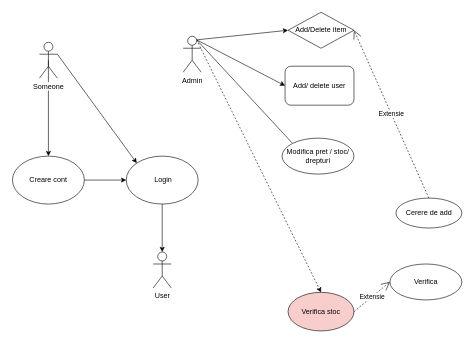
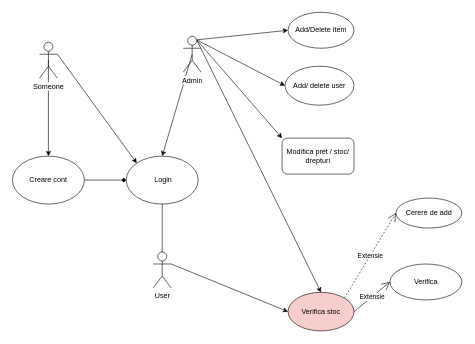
- <mxCell id="10" value="Add/Delete item" style="rhombus;whiteSpace=wrap;html=1;" vertex="1" parent="1"><mxGeometry x="479.86" y="20" width="110" height="60" as="geometry" /></mxCell>
+ <mxCell id="10" value="Add/Delete item" style="ellipse;whiteSpace=wrap;html=1;" vertex="1" parent="1"><mxGeometry x="479.86" y="20" width="110" height="60" as="geometry" /></mxCell>
- <mxCell id="12" value="Add/ delete user" style="whiteSpace=wrap;html=1;rounded=1;" vertex="1" parent="1"><mxGeometry x="474.86" y="110" width="115" height="65" as="geometry" /></mxCell>
+ <mxCell id="12" value="Add/ delete user" style="ellipse;whiteSpace=wrap;html=1;" vertex="1" parent="1"><mxGeometry x="474.86" y="110" width="115" height="65" as="geometry" /></mxCell>
- <mxCell id="5" style="edgeStyle=none;rounded=0;orthogonalLoop=1;jettySize=auto;html=1;exitX=0.75;exitY=0.1;exitDx=0;exitDy=0;exitPerimeter=0;entryX=0;entryY=0;entryDx=0;entryDy=0;endArrow=none;" edge="1" parent="1" source="7" target="15"><mxGeometry relative="1" as="geometry" /></mxCell>
+ <mxCell id="5" style="edgeStyle=none;rounded=0;orthogonalLoop=1;jettySize=auto;html=1;exitX=0.75;exitY=0.1;exitDx=0;exitDy=0;exitPerimeter=0;entryX=0;entryY=0;entryDx=0;entryDy=0;" edge="1" parent="1" source="7" target="15"><mxGeometry relative="1" as="geometry" /></mxCell>
- <mxCell id="23" value="Extensie" style="endArrow=open;endSize=12;dashed=1;html=1;entryX=1;entryY=0.5;entryDx=0;entryDy=0;exitX=0.5;exitY=0;exitDx=0;exitDy=0;" edge="1" parent="1" source="14" target="10"><mxGeometry width="160" relative="1" as="geometry"><mxPoint x="709.72" y="330" as="sourcePoint" /><mxPoint x="869.72" y="330" as="targetPoint" /></mxGeometry></mxCell>
+ <mxCell id="2" style="edgeStyle=none;rounded=0;orthogonalLoop=1;jettySize=auto;html=1;exitX=0.5;exitY=0.5;exitDx=0;exitDy=0;exitPerimeter=0;entryX=0.5;entryY=0;entryDx=0;entryDy=0;" edge="1" parent="1" source="7" target="20"><mxGeometry relative="1" as="geometry" /></mxCell>
- <mxCell id="15" value="Modifica pret / stoc/ drepturi" style="ellipse;whiteSpace=wrap;html=1;" vertex="1" parent="1"><mxGeometry x="469.86" y="230" width="120" height="60" as="geometry" /></mxCell>
+ <mxCell id="15" value="Modifica pret / stoc/ drepturi" style="whiteSpace=wrap;html=1;rounded=1;" vertex="1" parent="1"><mxGeometry x="469.86" y="230" width="120" height="60" as="geometry" /></mxCell>
- <mxCell id="6" style="edgeStyle=none;rounded=0;orthogonalLoop=1;jettySize=auto;html=1;exitX=0.75;exitY=0.1;exitDx=0;exitDy=0;exitPerimeter=0;entryX=0.5;entryY=0;entryDx=0;entryDy=0;dashed=1;" edge="1" parent="1" source="7" target="11"><mxGeometry relative="1" as="geometry" /></mxCell>
+ <mxCell id="6" style="edgeStyle=none;rounded=0;orthogonalLoop=1;jettySize=auto;html=1;exitX=0.75;exitY=0.1;exitDx=0;exitDy=0;exitPerimeter=0;entryX=0.5;entryY=0;entryDx=0;entryDy=0;" edge="1" parent="1" source="7" target="11"><mxGeometry relative="1" as="geometry" /></mxCell>
- <mxCell id="24" style="edgeStyle=none;rounded=0;orthogonalLoop=1;jettySize=auto;html=1;exitX=1;exitY=0.5;exitDx=0;exitDy=0;entryX=0;entryY=0.5;entryDx=0;entryDy=0;" edge="1" parent="1" source="25" target="20"><mxGeometry relative="1" as="geometry" /></mxCell>
+ <mxCell id="24" style="edgeStyle=none;rounded=0;orthogonalLoop=1;jettySize=auto;html=1;exitX=1;exitY=0.5;exitDx=0;exitDy=0;entryX=0;entryY=0.5;entryDx=0;entryDy=0;endArrow=diamond;" edge="1" parent="1" source="25" target="20"><mxGeometry relative="1" as="geometry" /></mxCell>
- <mxCell id="19" style="edgeStyle=none;rounded=0;orthogonalLoop=1;jettySize=auto;html=1;exitX=0.5;exitY=1;exitDx=0;exitDy=0;entryX=0.5;entryY=0;entryDx=0;entryDy=0;entryPerimeter=0;" edge="1" parent="1" source="20" target="9"><mxGeometry relative="1" as="geometry" /></mxCell>
+ <mxCell id="19" style="edgeStyle=none;rounded=0;orthogonalLoop=1;jettySize=auto;html=1;exitX=0.5;exitY=1;exitDx=0;exitDy=0;entryX=0.5;entryY=0;entryDx=0;entryDy=0;entryPerimeter=0;endArrow=none;" edge="1" parent="1" source="20" target="9"><mxGeometry relative="1" as="geometry" /></mxCell>
+ <mxCell id="22" value="Extensie" style="endArrow=open;endSize=12;dashed=1;html=1;entryX=0;entryY=0.5;entryDx=0;entryDy=0;exitX=1;exitY=0;exitDx=0;exitDy=0;" edge="1" parent="1" source="11" target="14"><mxGeometry width="160" relative="1" as="geometry"><mxPoint x="569.86" y="499.995" as="sourcePoint" /><mxPoint x="629.86" y="450.49" as="targetPoint" /></mxGeometry></mxCell>
+ <mxCell id="8" style="edgeStyle=none;rounded=0;orthogonalLoop=1;jettySize=auto;html=1;exitX=1;exitY=0.333;exitDx=0;exitDy=0;exitPerimeter=0;entryX=0;entryY=0.5;entryDx=0;entryDy=0;" edge="1" parent="1" source="9" target="11"><mxGeometry relative="1" as="geometry" /></mxCell>
- <mxCell id="21" value="Extensie" style="endArrow=open;endSize=12;dashed=1;html=1;entryX=0;entryY=0.5;entryDx=0;entryDy=0;exitX=1;exitY=0.5;exitDx=0;exitDy=0;" edge="1" parent="1" source="11" target="13"><mxGeometry width="160" relative="1" as="geometry"><mxPoint x="599.86" y="518.79" as="sourcePoint" /><mxPoint x="759.86" y="518.79" as="targetPoint" /></mxGeometry></mxCell>
+ <mxCell id="21" value="Extensie" style="endArrow=open;endSize=12;dashed=0;html=1;entryX=0;entryY=0.5;entryDx=0;entryDy=0;exitX=1;exitY=0.5;exitDx=0;exitDy=0;" edge="1" parent="1" source="11" target="13"><mxGeometry width="160" relative="1" as="geometry"><mxPoint x="599.86" y="518.79" as="sourcePoint" /><mxPoint x="759.86" y="518.79" as="targetPoint" /></mxGeometry></mxCell>
